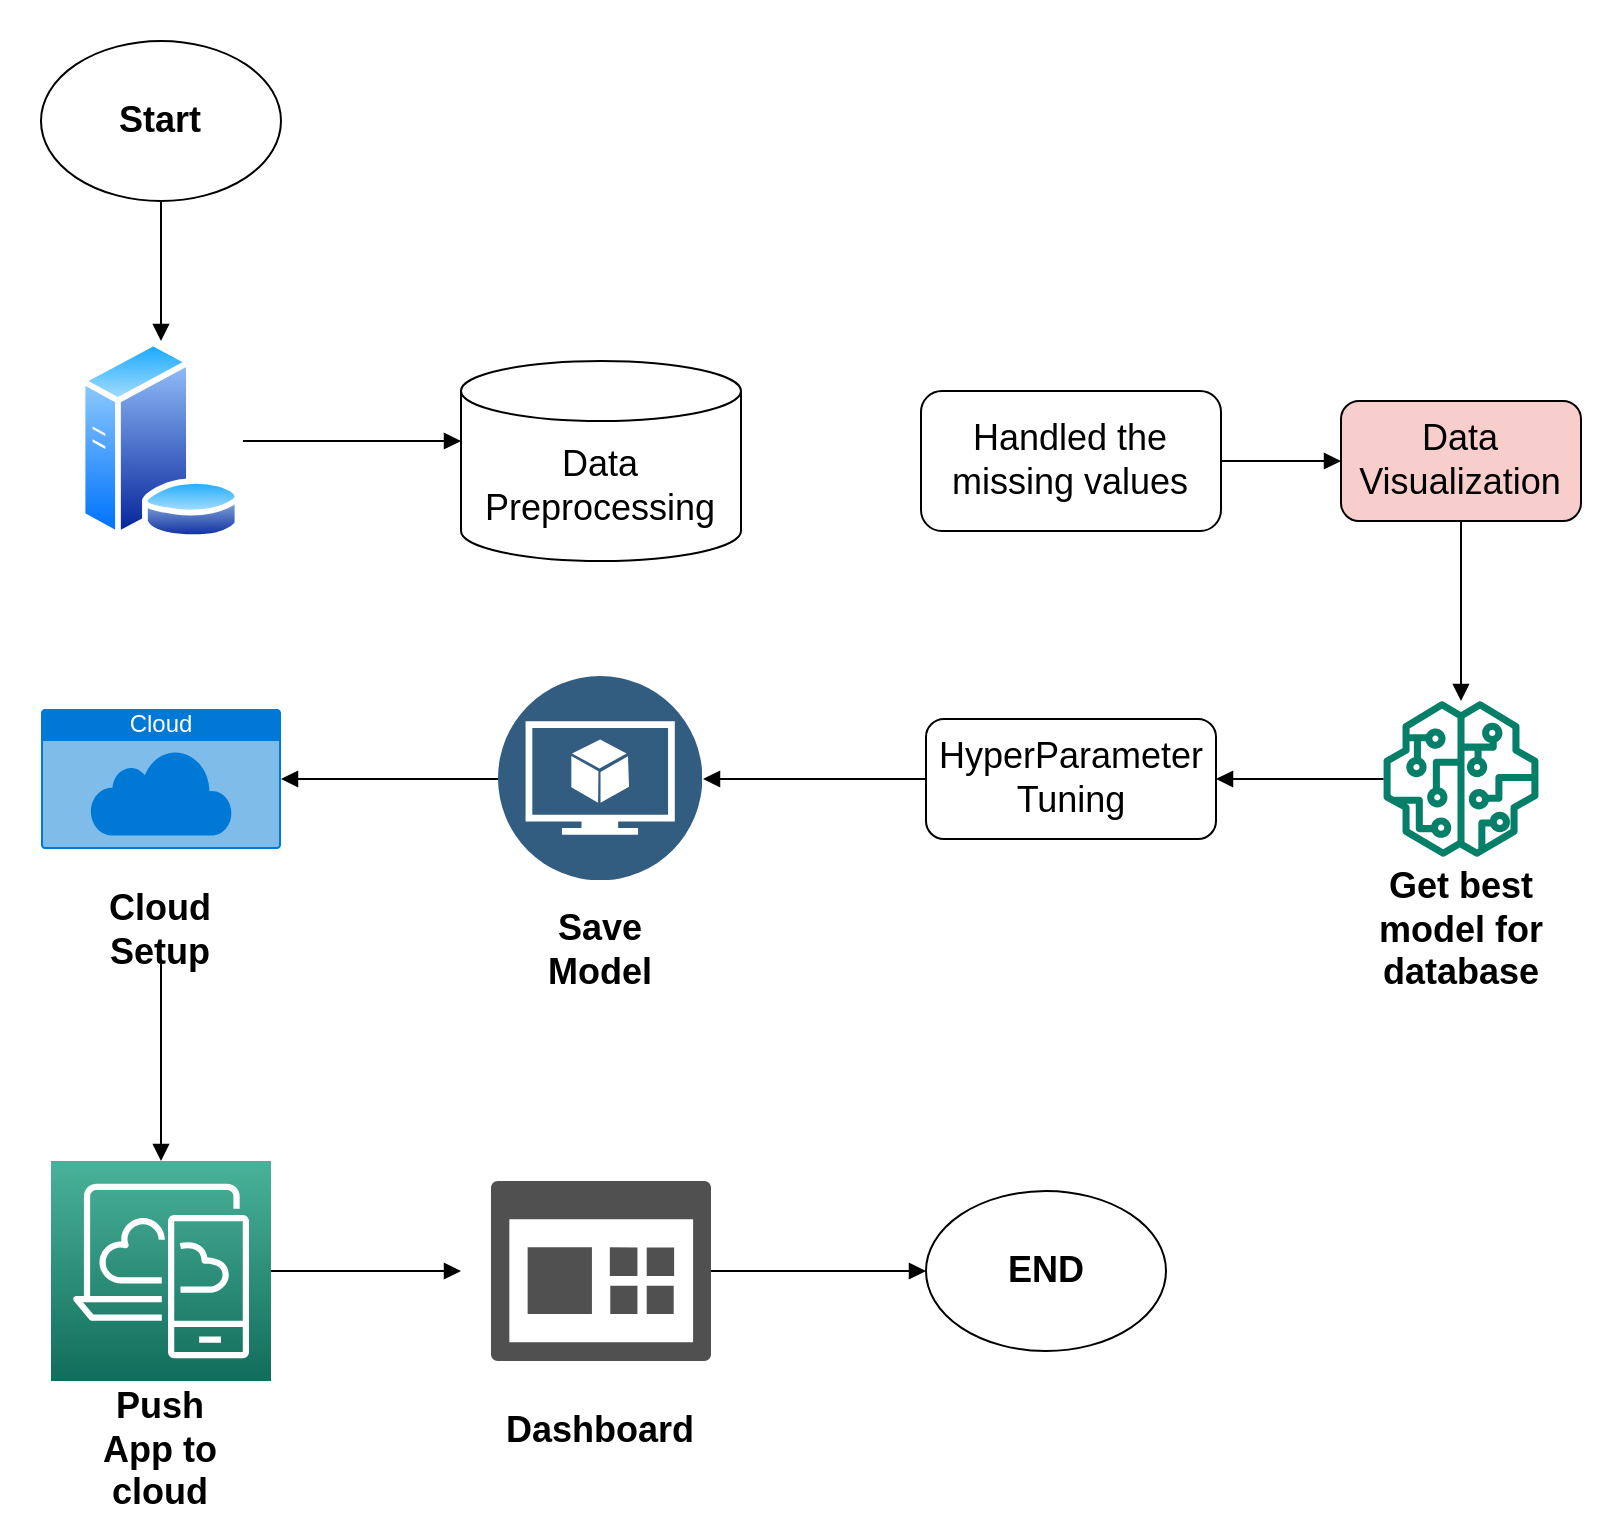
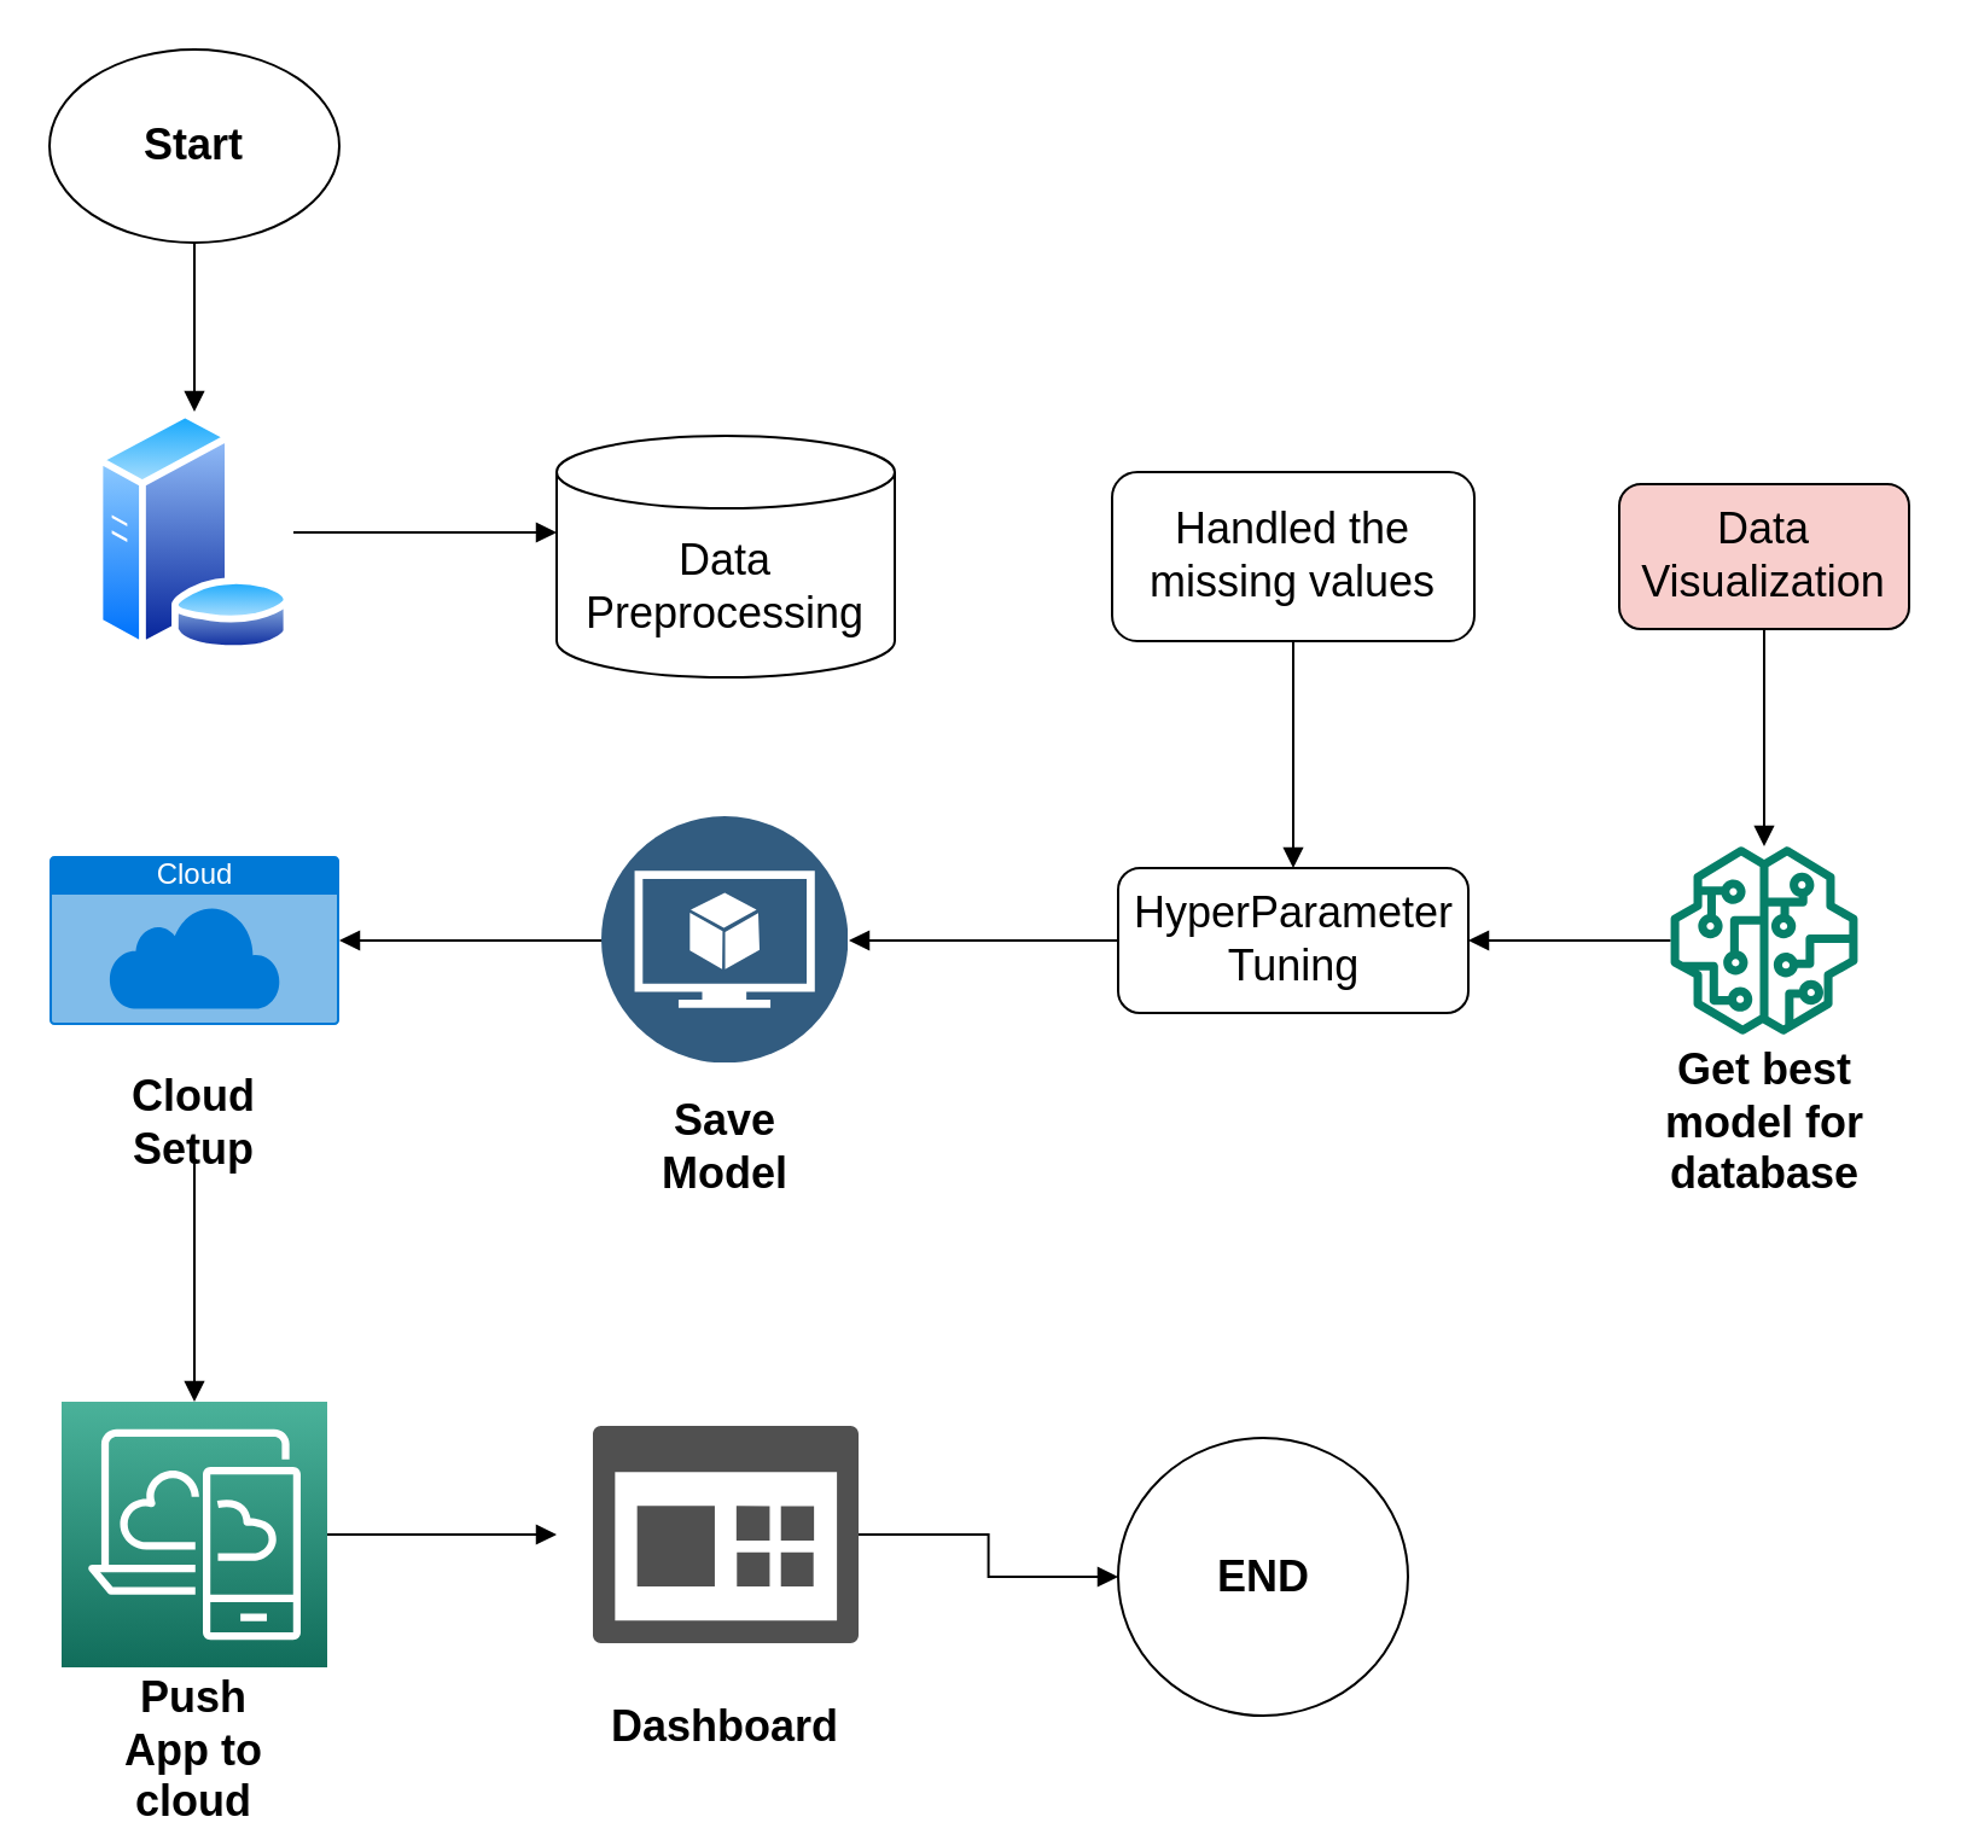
- <mxCell id="8" value="" style="edgeStyle=orthogonalEdgeStyle;rounded=0;orthogonalLoop=1;jettySize=auto;html=1;fontSize=18;endArrow=block;endFill=1;" edge="1" parent="1" source="9" target="11"><mxGeometry relative="1" as="geometry" /></mxCell>
+ <mxCell id="8" value="" style="edgeStyle=orthogonalEdgeStyle;rounded=0;orthogonalLoop=1;jettySize=auto;html=1;fontSize=18;endArrow=block;endFill=1;" edge="1" parent="1" source="9" target="16"><mxGeometry relative="1" as="geometry" /></mxCell>
- <mxCell id="29" value="&lt;b&gt;END&lt;/b&gt;" style="ellipse;whiteSpace=wrap;html=1;fontSize=18;" vertex="1" parent="1"><mxGeometry x="462.5" y="595" width="120" height="80" as="geometry" /></mxCell>
+ <mxCell id="29" value="&lt;b&gt;END&lt;/b&gt;" style="ellipse;whiteSpace=wrap;html=1;fontSize=18;" vertex="1" parent="1"><mxGeometry x="462.5" y="595" width="120" height="115" as="geometry" /></mxCell>
